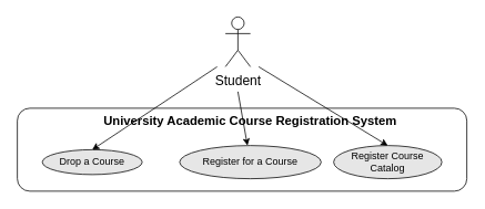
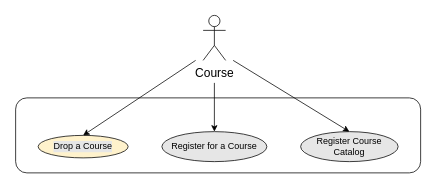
- <mxCell id="3" value="&lt;font style=&quot;font-size: 16px;&quot;&gt;Student&lt;/font&gt;" style="shape=umlActor;verticalLabelPosition=bottom;verticalAlign=top;html=1;outlineConnect=0;" vertex="1" parent="1"><mxGeometry x="270" y="20" width="30" height="60" as="geometry" /></mxCell>
+ <mxCell id="3" value="&lt;font style=&quot;font-size: 16px;&quot;&gt;Course&lt;/font&gt;" style="shape=umlActor;verticalLabelPosition=bottom;verticalAlign=top;html=1;outlineConnect=0;" vertex="1" parent="1"><mxGeometry x="270" y="20" width="30" height="60" as="geometry" /></mxCell>
- <mxCell id="7" value="&lt;b style=&quot;font-size: 15px;&quot;&gt;&lt;font style=&quot;font-size: 15px;&quot;&gt;University Academic Course Registration System&lt;/font&gt;&lt;/b&gt;" style="text;html=1;strokeColor=none;fillColor=none;align=center;verticalAlign=middle;whiteSpace=wrap;rounded=0;fontSize=15;" vertex="1" parent="1"><mxGeometry x="70" y="130" width="460" height="30" as="geometry" /></mxCell>
- <mxCell id="4" value="Drop a Course" style="ellipse;whiteSpace=wrap;html=1;labelBackgroundColor=#E6E6E6;fillColor=#E6E6E6;fontColor=#000000;" vertex="1" parent="1"><mxGeometry x="50" y="180" width="120" height="30" as="geometry" /></mxCell>
+ <mxCell id="4" value="Drop a Course" style="ellipse;whiteSpace=wrap;html=1;labelBackgroundColor=#E6E6E6;fillColor=#fff2cc;fontColor=#000000;" vertex="1" parent="1"><mxGeometry x="50" y="180" width="120" height="30" as="geometry" /></mxCell>
- <mxCell id="5" value="Register for a Course" style="ellipse;whiteSpace=wrap;html=1;fontColor=#000000;fillColor=#E6E6E6;" vertex="1" parent="1"><mxGeometry x="215" y="175" width="170" height="40" as="geometry" /></mxCell>
+ <mxCell id="5" value="Register for a Course" style="ellipse;whiteSpace=wrap;html=1;fontColor=#000000;fillColor=#E6E6E6;" vertex="1" parent="1"><mxGeometry x="215" y="175" width="140" height="40" as="geometry" /></mxCell>
